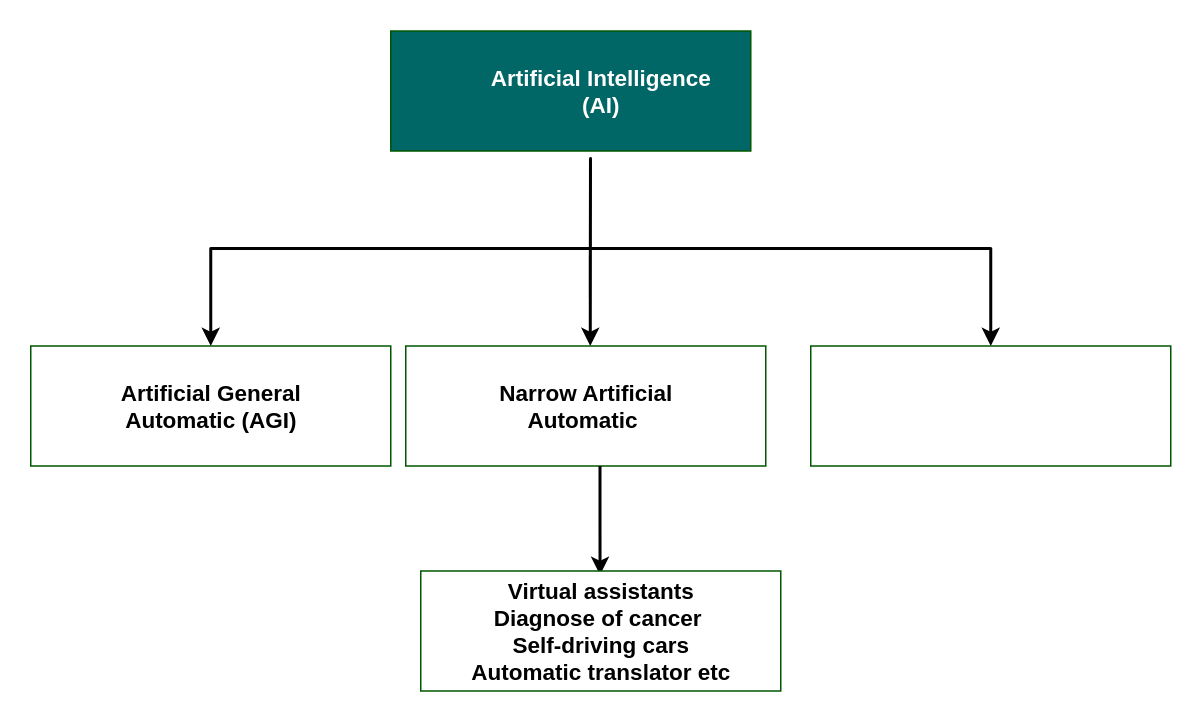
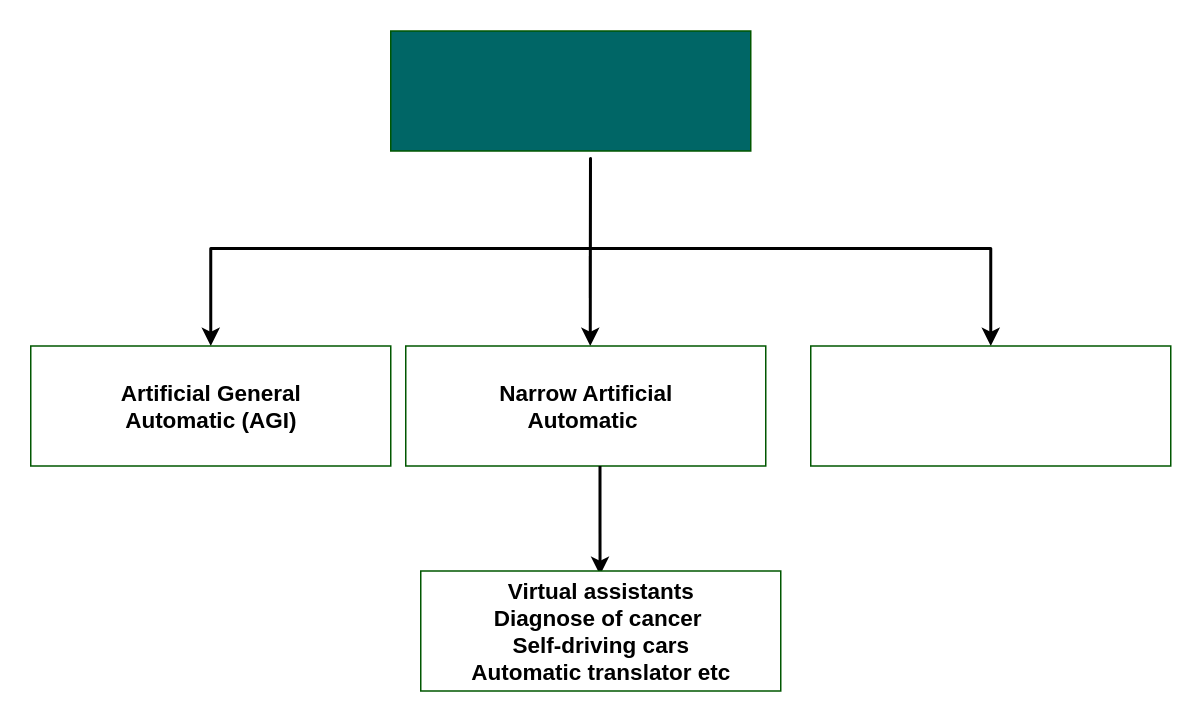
- <mxCell id="3" value="&lt;span style=&quot;font-size: 15px&quot;&gt;&lt;b&gt;Artificial Intelligence&lt;br&gt;(AI)&lt;br&gt;&lt;/b&gt;&lt;/span&gt;" style="text;html=1;resizable=0;autosize=1;align=center;verticalAlign=middle;points=[];fillColor=none;strokeColor=none;rounded=0;fontColor=#FFFFFF;" vertex="1" parent="1"><mxGeometry x="320" y="45" width="160" height="30" as="geometry" /></mxCell>
